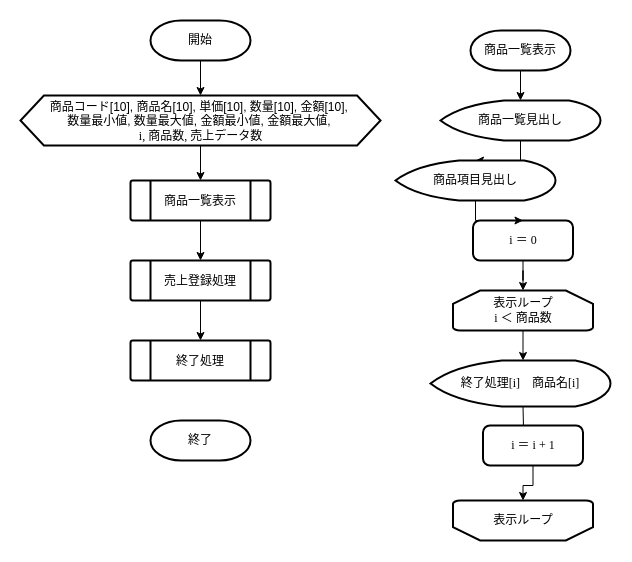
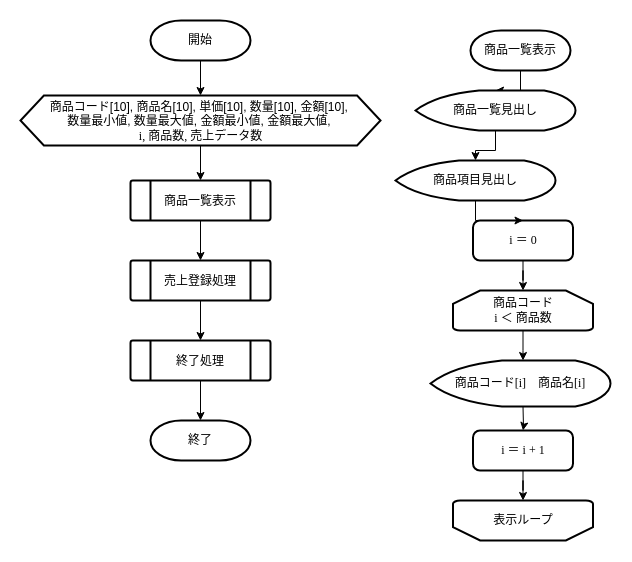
- <mxCell id="21" value="商品一覧見出し" style="strokeWidth=2;html=1;shape=mxgraph.flowchart.display;whiteSpace=wrap;" vertex="1" parent="1"><mxGeometry x="440" y="100" width="160" height="40" as="geometry" /></mxCell>
+ <mxCell id="21" value="商品一覧見出し" style="strokeWidth=2;html=1;shape=mxgraph.flowchart.display;whiteSpace=wrap;" vertex="1" parent="1"><mxGeometry x="415" y="90" width="160" height="40" as="geometry" /></mxCell>
- <mxCell id="18" value="&lt;span style=&quot;background-color: initial;&quot;&gt;表示ループ&lt;/span&gt;&lt;span style=&quot;background-color: initial;&quot;&gt;&lt;br&gt;&lt;/span&gt;&lt;div&gt;&lt;div&gt;&lt;div&gt;&lt;font face=&quot;Lucida Console&quot;&gt;i ＜ 商品数&lt;/font&gt;&lt;/div&gt;&lt;/div&gt;&lt;/div&gt;" style="strokeWidth=2;html=1;shape=mxgraph.flowchart.loop_limit;whiteSpace=wrap;" vertex="1" parent="1"><mxGeometry x="452.5" y="290" width="140" height="40" as="geometry" /></mxCell>
+ <mxCell id="18" value="&lt;span style=&quot;background-color: initial;&quot;&gt;商品コード&lt;/span&gt;&lt;span style=&quot;background-color: initial;&quot;&gt;&lt;br&gt;&lt;/span&gt;&lt;div&gt;&lt;div&gt;&lt;div&gt;&lt;font face=&quot;Lucida Console&quot;&gt;i ＜ 商品数&lt;/font&gt;&lt;/div&gt;&lt;/div&gt;&lt;/div&gt;" style="strokeWidth=2;html=1;shape=mxgraph.flowchart.loop_limit;whiteSpace=wrap;" vertex="1" parent="1"><mxGeometry x="452.5" y="290" width="140" height="40" as="geometry" /></mxCell>
- <mxCell id="25" value="終了処理&lt;font face=&quot;Lucida Console&quot;&gt;[i]&lt;/font&gt;　商品名&lt;font face=&quot;Lucida Console&quot;&gt;[i]&lt;/font&gt;" style="strokeWidth=2;html=1;shape=mxgraph.flowchart.display;whiteSpace=wrap;" vertex="1" parent="1"><mxGeometry x="430" y="360" width="180" height="46" as="geometry" /></mxCell>
+ <mxCell id="25" value="商品コード&lt;font face=&quot;Lucida Console&quot;&gt;[i]&lt;/font&gt;　商品名&lt;font face=&quot;Lucida Console&quot;&gt;[i]&lt;/font&gt;" style="strokeWidth=2;html=1;shape=mxgraph.flowchart.display;whiteSpace=wrap;" vertex="1" parent="1"><mxGeometry x="430" y="360" width="180" height="46" as="geometry" /></mxCell>
+ <mxCell id="9" value="" style="edgeStyle=orthogonalEdgeStyle;rounded=0;orthogonalLoop=1;jettySize=auto;html=1;" edge="1" parent="1" source="10" target="8"><mxGeometry relative="1" as="geometry" /></mxCell>
- <mxCell id="27" value="&lt;font face=&quot;Lucida Console&quot;&gt;i ＝ i + 1&lt;br&gt;&lt;/font&gt;" style="rounded=1;whiteSpace=wrap;html=1;absoluteArcSize=1;arcSize=14;strokeWidth=2;" vertex="1" parent="1"><mxGeometry x="482.5" y="425" width="100" height="40" as="geometry" /></mxCell>
+ <mxCell id="27" value="&lt;font face=&quot;Lucida Console&quot;&gt;i ＝ i + 1&lt;br&gt;&lt;/font&gt;" style="rounded=1;whiteSpace=wrap;html=1;absoluteArcSize=1;arcSize=14;strokeWidth=2;" vertex="1" parent="1"><mxGeometry x="472.5" y="430" width="100" height="40" as="geometry" /></mxCell>
